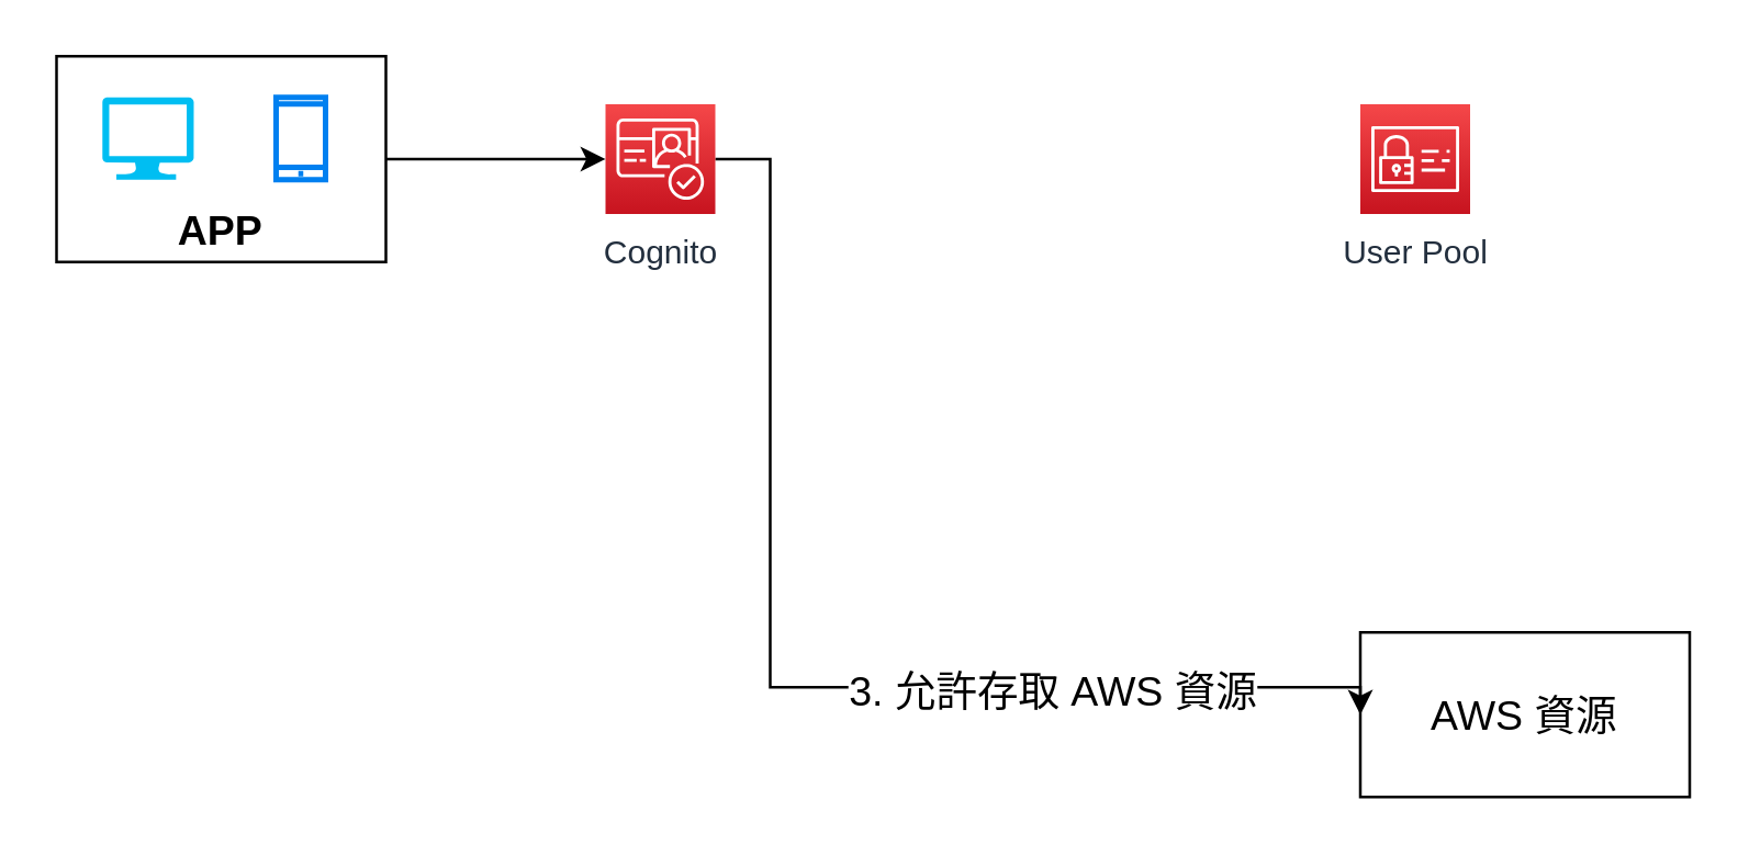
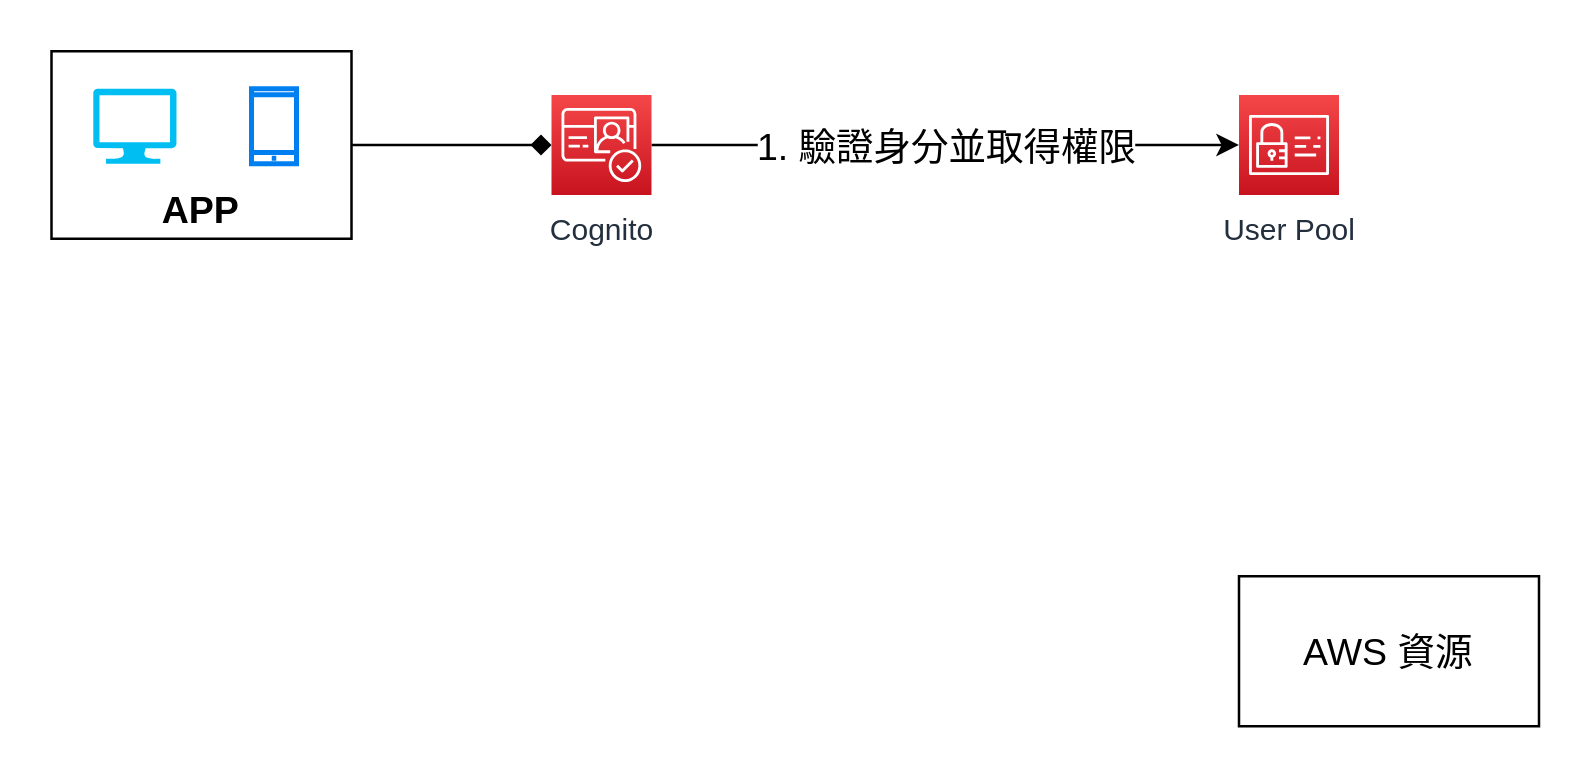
- <mxCell id="11" style="edgeStyle=orthogonalEdgeStyle;rounded=0;orthogonalLoop=1;jettySize=auto;html=1;entryX=0;entryY=0.5;entryDx=0;entryDy=0;entryPerimeter=0;fontSize=15;" edge="1" parent="1" source="8" target="5"><mxGeometry relative="1" as="geometry" /></mxCell>
+ <mxCell id="11" style="edgeStyle=orthogonalEdgeStyle;rounded=0;orthogonalLoop=1;jettySize=auto;html=1;entryX=0;entryY=0.5;entryDx=0;entryDy=0;entryPerimeter=0;fontSize=15;endArrow=diamond;" edge="1" parent="1" source="8" target="5"><mxGeometry relative="1" as="geometry" /></mxCell>
+ <mxCell id="2" value="1. 驗證身分並取得權限" style="edgeStyle=orthogonalEdgeStyle;rounded=0;orthogonalLoop=1;jettySize=auto;html=1;entryX=0;entryY=0.5;entryDx=0;entryDy=0;entryPerimeter=0;fontSize=15;" edge="1" parent="1" source="5" target="6"><mxGeometry relative="1" as="geometry" /></mxCell>
- <mxCell id="3" style="edgeStyle=orthogonalEdgeStyle;rounded=0;orthogonalLoop=1;jettySize=auto;html=1;entryX=0;entryY=0.5;entryDx=0;entryDy=0;fontSize=15;" edge="1" parent="1" source="5" target="12"><mxGeometry relative="1" as="geometry"><Array as="points"><mxPoint x="280" y="58" /><mxPoint x="280" y="250" /></Array></mxGeometry></mxCell>
- <mxCell id="4" value="3. 允許存取 AWS 資源" style="edgeLabel;html=1;align=center;verticalAlign=middle;resizable=0;points=[];fontSize=15;" vertex="1" connectable="0" parent="3"><mxGeometry x="0.357" y="-1" relative="1" as="geometry"><mxPoint x="18" y="-1" as="offset" /></mxGeometry></mxCell>
